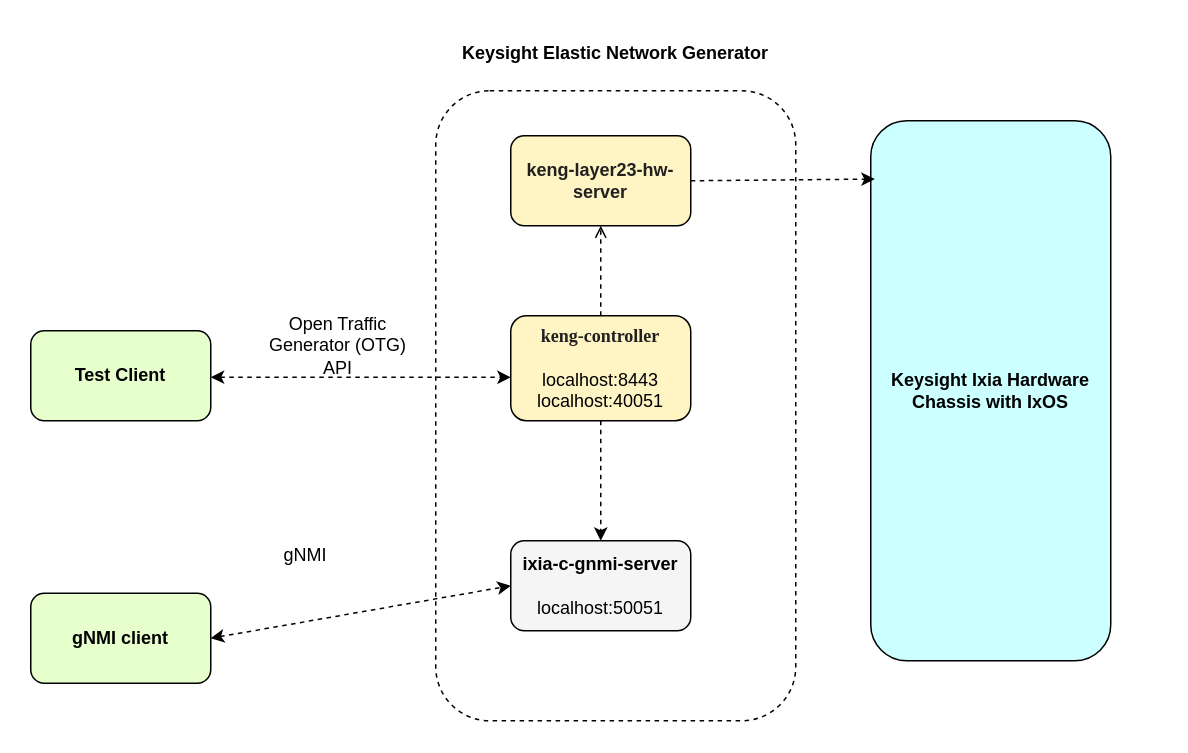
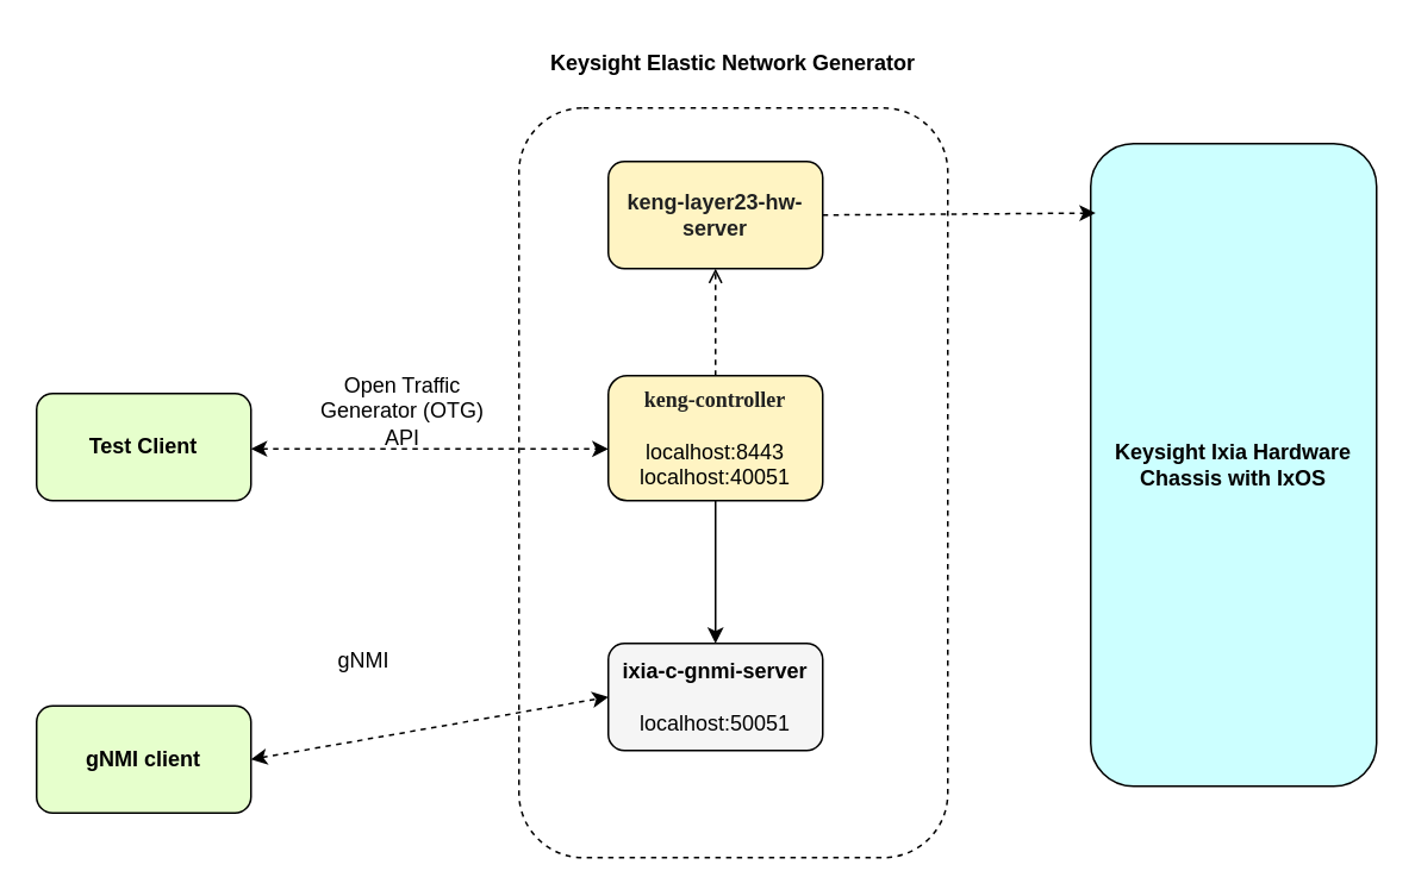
- <mxCell id="10" value="&lt;b&gt;Keysight Ixia Hardware Chassis with IxOS&lt;/b&gt;" style="rounded=1;whiteSpace=wrap;html=1;fillColor=#CCFFFF;" parent="1" vertex="1"><mxGeometry x="580" y="80" width="160" height="360" as="geometry" /></mxCell>
+ <mxCell id="10" value="&lt;b&gt;Keysight Ixia Hardware Chassis with IxOS&lt;/b&gt;" style="rounded=1;whiteSpace=wrap;html=1;fillColor=#CCFFFF;" parent="1" vertex="1"><mxGeometry x="610" y="80" width="160" height="360" as="geometry" /></mxCell>
- <mxCell id="6" style="edgeStyle=orthogonalEdgeStyle;rounded=0;orthogonalLoop=1;jettySize=auto;html=1;entryX=0.5;entryY=0;entryDx=0;entryDy=0;dashed=1;" parent="1" source="8" target="9" edge="1"><mxGeometry relative="1" as="geometry"><Array as="points"><mxPoint x="400" y="300" /><mxPoint x="400" y="300" /></Array></mxGeometry></mxCell>
+ <mxCell id="6" style="edgeStyle=orthogonalEdgeStyle;rounded=0;orthogonalLoop=1;jettySize=auto;html=1;entryX=0.5;entryY=0;entryDx=0;entryDy=0;dashed=0;" parent="1" source="8" target="9" edge="1"><mxGeometry relative="1" as="geometry"><Array as="points"><mxPoint x="400" y="300" /><mxPoint x="400" y="300" /></Array></mxGeometry></mxCell>
